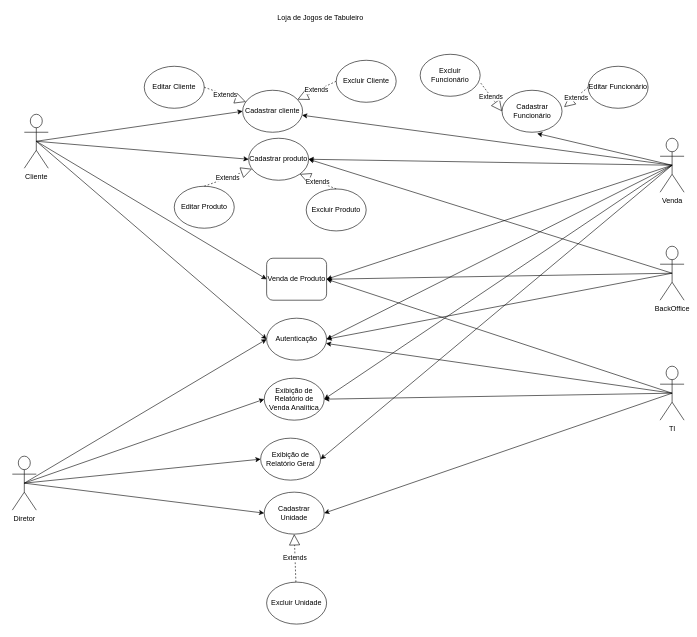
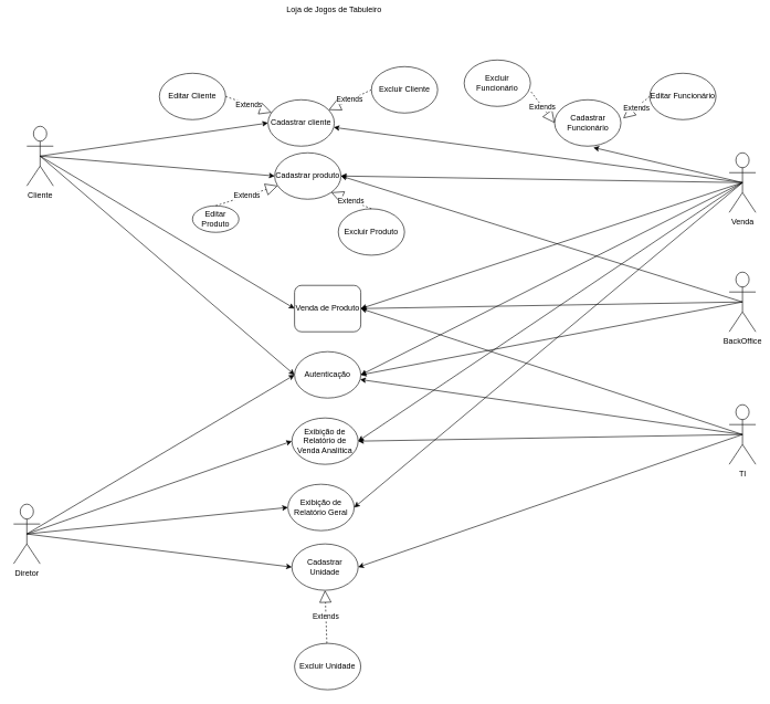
- <mxCell id="4" value="Loja de Jogos de Tabuleiro" style="text;html=1;strokeColor=none;fillColor=none;align=center;verticalAlign=middle;whiteSpace=wrap;rounded=0;" parent="1" vertex="1"><mxGeometry x="454" y="20" width="160" height="20" as="geometry" /></mxCell>
+ <mxCell id="4" value="Loja de Jogos de Tabuleiro" style="text;html=1;strokeColor=none;fillColor=none;align=center;verticalAlign=middle;whiteSpace=wrap;rounded=0;" parent="1" vertex="1"><mxGeometry x="424" y="5" width="160" height="20" as="geometry" /></mxCell>
- <mxCell id="17" value="Editar Produto" style="ellipse;whiteSpace=wrap;html=1;" parent="1" vertex="1"><mxGeometry x="290" y="310" width="100" height="70" as="geometry" /></mxCell>
+ <mxCell id="17" value="Editar Produto" style="ellipse;whiteSpace=wrap;html=1;" parent="1" vertex="1"><mxGeometry x="290" y="310" width="70" height="40" as="geometry" /></mxCell>
